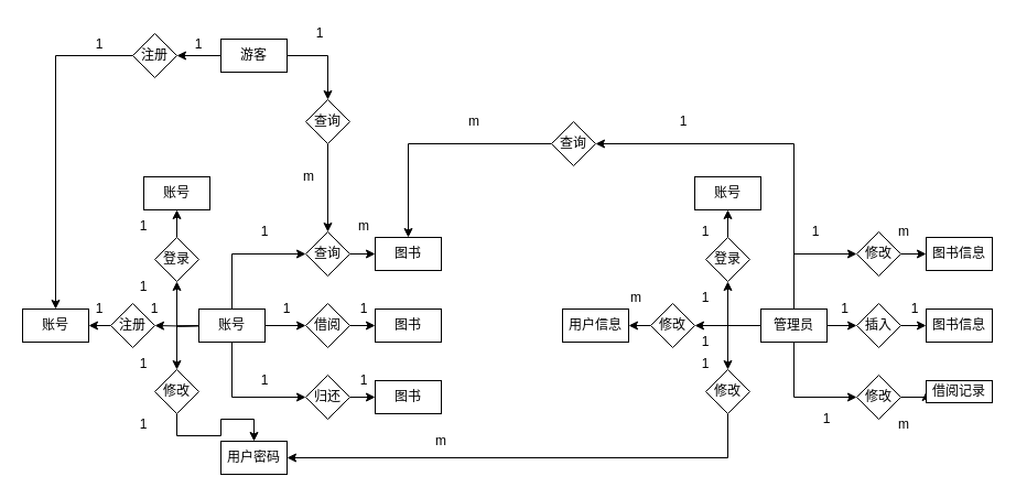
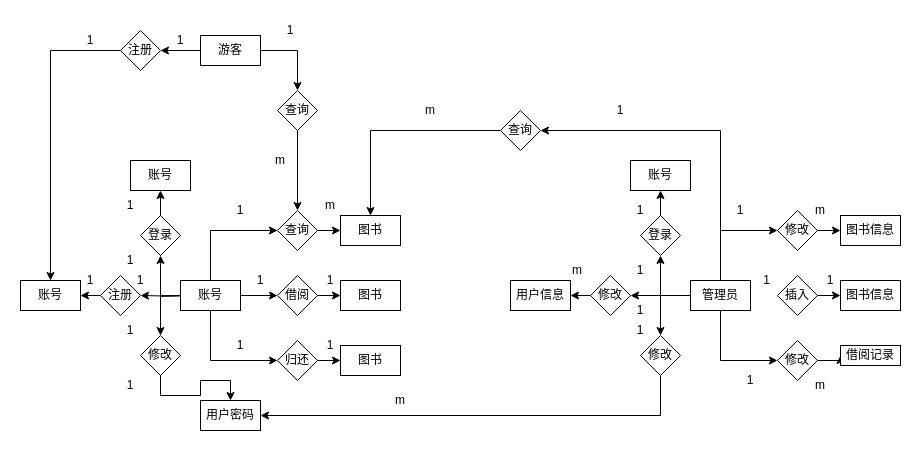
- <mxCell id="27" style="edgeStyle=orthogonalEdgeStyle;rounded=0;orthogonalLoop=1;jettySize=auto;html=1;exitX=1;exitY=0.5;exitDx=0;exitDy=0;entryX=0;entryY=0.5;entryDx=0;entryDy=0;" edge="1" parent="1" source="34" target="37"><mxGeometry relative="1" as="geometry" /></mxCell>
